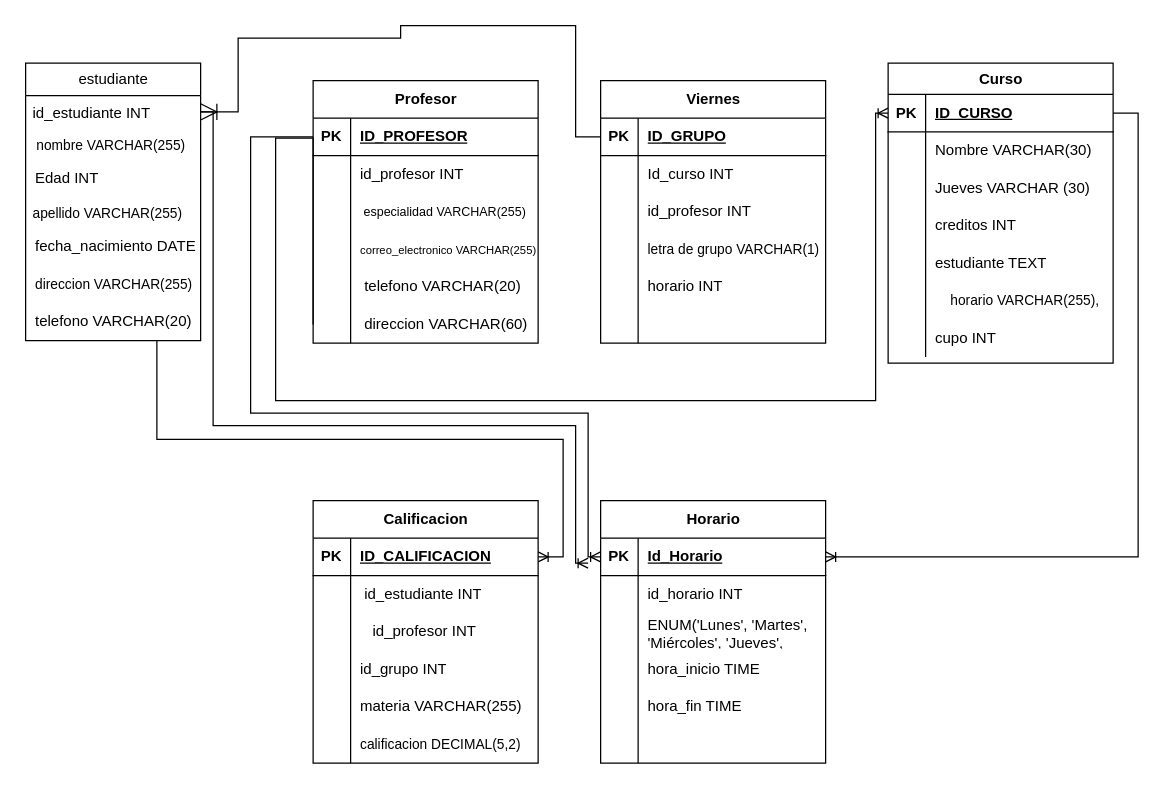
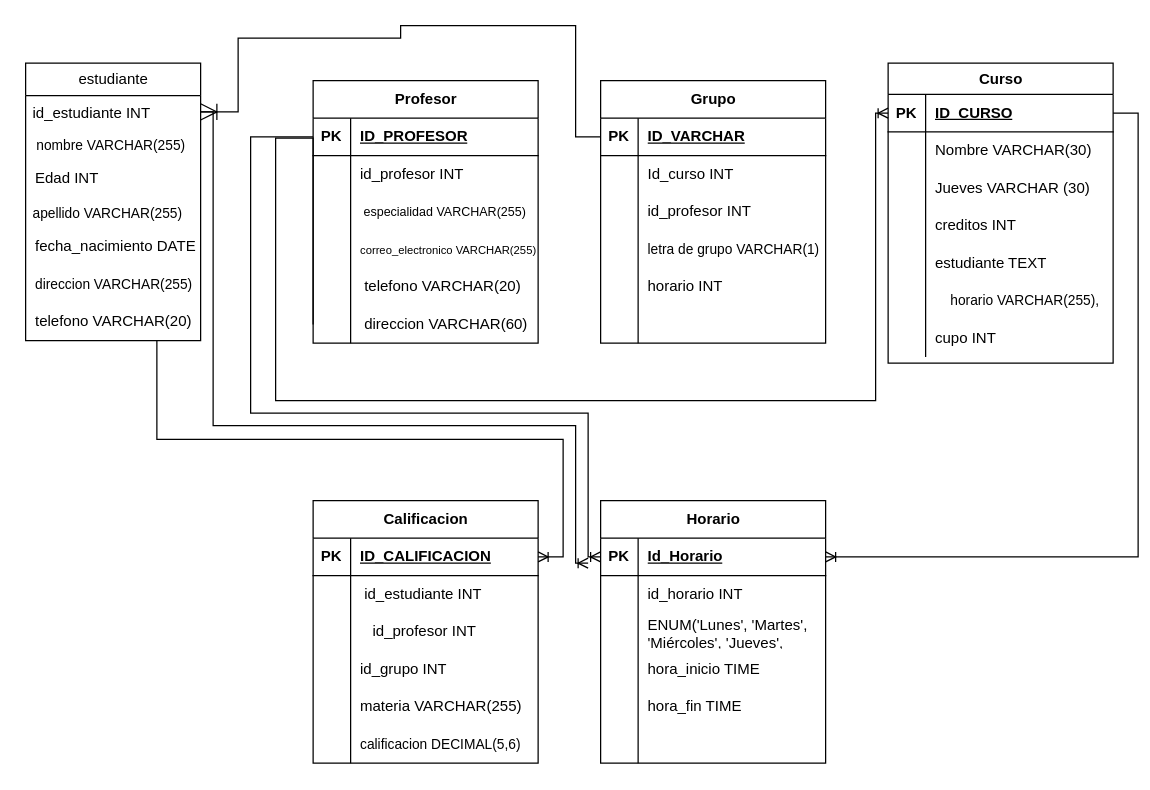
- <mxCell id="40" value="Viernes" style="shape=table;startSize=30;container=1;collapsible=1;childLayout=tableLayout;fixedRows=1;rowLines=0;fontStyle=1;align=center;resizeLast=1;html=1;" parent="1" vertex="1"><mxGeometry x="480" y="64" width="180" height="210" as="geometry" /></mxCell>
+ <mxCell id="40" value="Grupo" style="shape=table;startSize=30;container=1;collapsible=1;childLayout=tableLayout;fixedRows=1;rowLines=0;fontStyle=1;align=center;resizeLast=1;html=1;" parent="1" vertex="1"><mxGeometry x="480" y="64" width="180" height="210" as="geometry" /></mxCell>
- <mxCell id="43" value="ID_GRUPO" style="shape=partialRectangle;connectable=0;fillColor=none;top=0;left=0;bottom=0;right=0;align=left;spacingLeft=6;fontStyle=5;overflow=hidden;whiteSpace=wrap;html=1;" parent="41" vertex="1"><mxGeometry x="30" width="150" height="30" as="geometry"><mxRectangle width="150" height="30" as="alternateBounds" /></mxGeometry></mxCell>
+ <mxCell id="43" value="ID_VARCHAR" style="shape=partialRectangle;connectable=0;fillColor=none;top=0;left=0;bottom=0;right=0;align=left;spacingLeft=6;fontStyle=5;overflow=hidden;whiteSpace=wrap;html=1;" parent="41" vertex="1"><mxGeometry x="30" width="150" height="30" as="geometry"><mxRectangle width="150" height="30" as="alternateBounds" /></mxGeometry></mxCell>
- <mxCell id="77" value="&lt;font style=&quot;font-size: 11px;&quot;&gt;calificacion &lt;span class=&quot;hljs-type&quot;&gt;DECIMAL&lt;/span&gt;(&lt;span class=&quot;hljs-number&quot;&gt;5&lt;/span&gt;,&lt;span class=&quot;hljs-number&quot;&gt;2&lt;/span&gt;)&lt;/font&gt;" style="shape=partialRectangle;connectable=0;fillColor=none;top=0;left=0;bottom=0;right=0;align=left;spacingLeft=6;overflow=hidden;whiteSpace=wrap;html=1;" parent="75" vertex="1"><mxGeometry x="30" width="150" height="30" as="geometry"><mxRectangle width="150" height="30" as="alternateBounds" /></mxGeometry></mxCell>
+ <mxCell id="77" value="&lt;font style=&quot;font-size: 11px;&quot;&gt;calificacion &lt;span class=&quot;hljs-type&quot;&gt;DECIMAL&lt;/span&gt;(&lt;span class=&quot;hljs-number&quot;&gt;5&lt;/span&gt;,&lt;span class=&quot;hljs-number&quot;&gt;6&lt;/span&gt;)&lt;/font&gt;" style="shape=partialRectangle;connectable=0;fillColor=none;top=0;left=0;bottom=0;right=0;align=left;spacingLeft=6;overflow=hidden;whiteSpace=wrap;html=1;" parent="75" vertex="1"><mxGeometry x="30" width="150" height="30" as="geometry"><mxRectangle width="150" height="30" as="alternateBounds" /></mxGeometry></mxCell>
